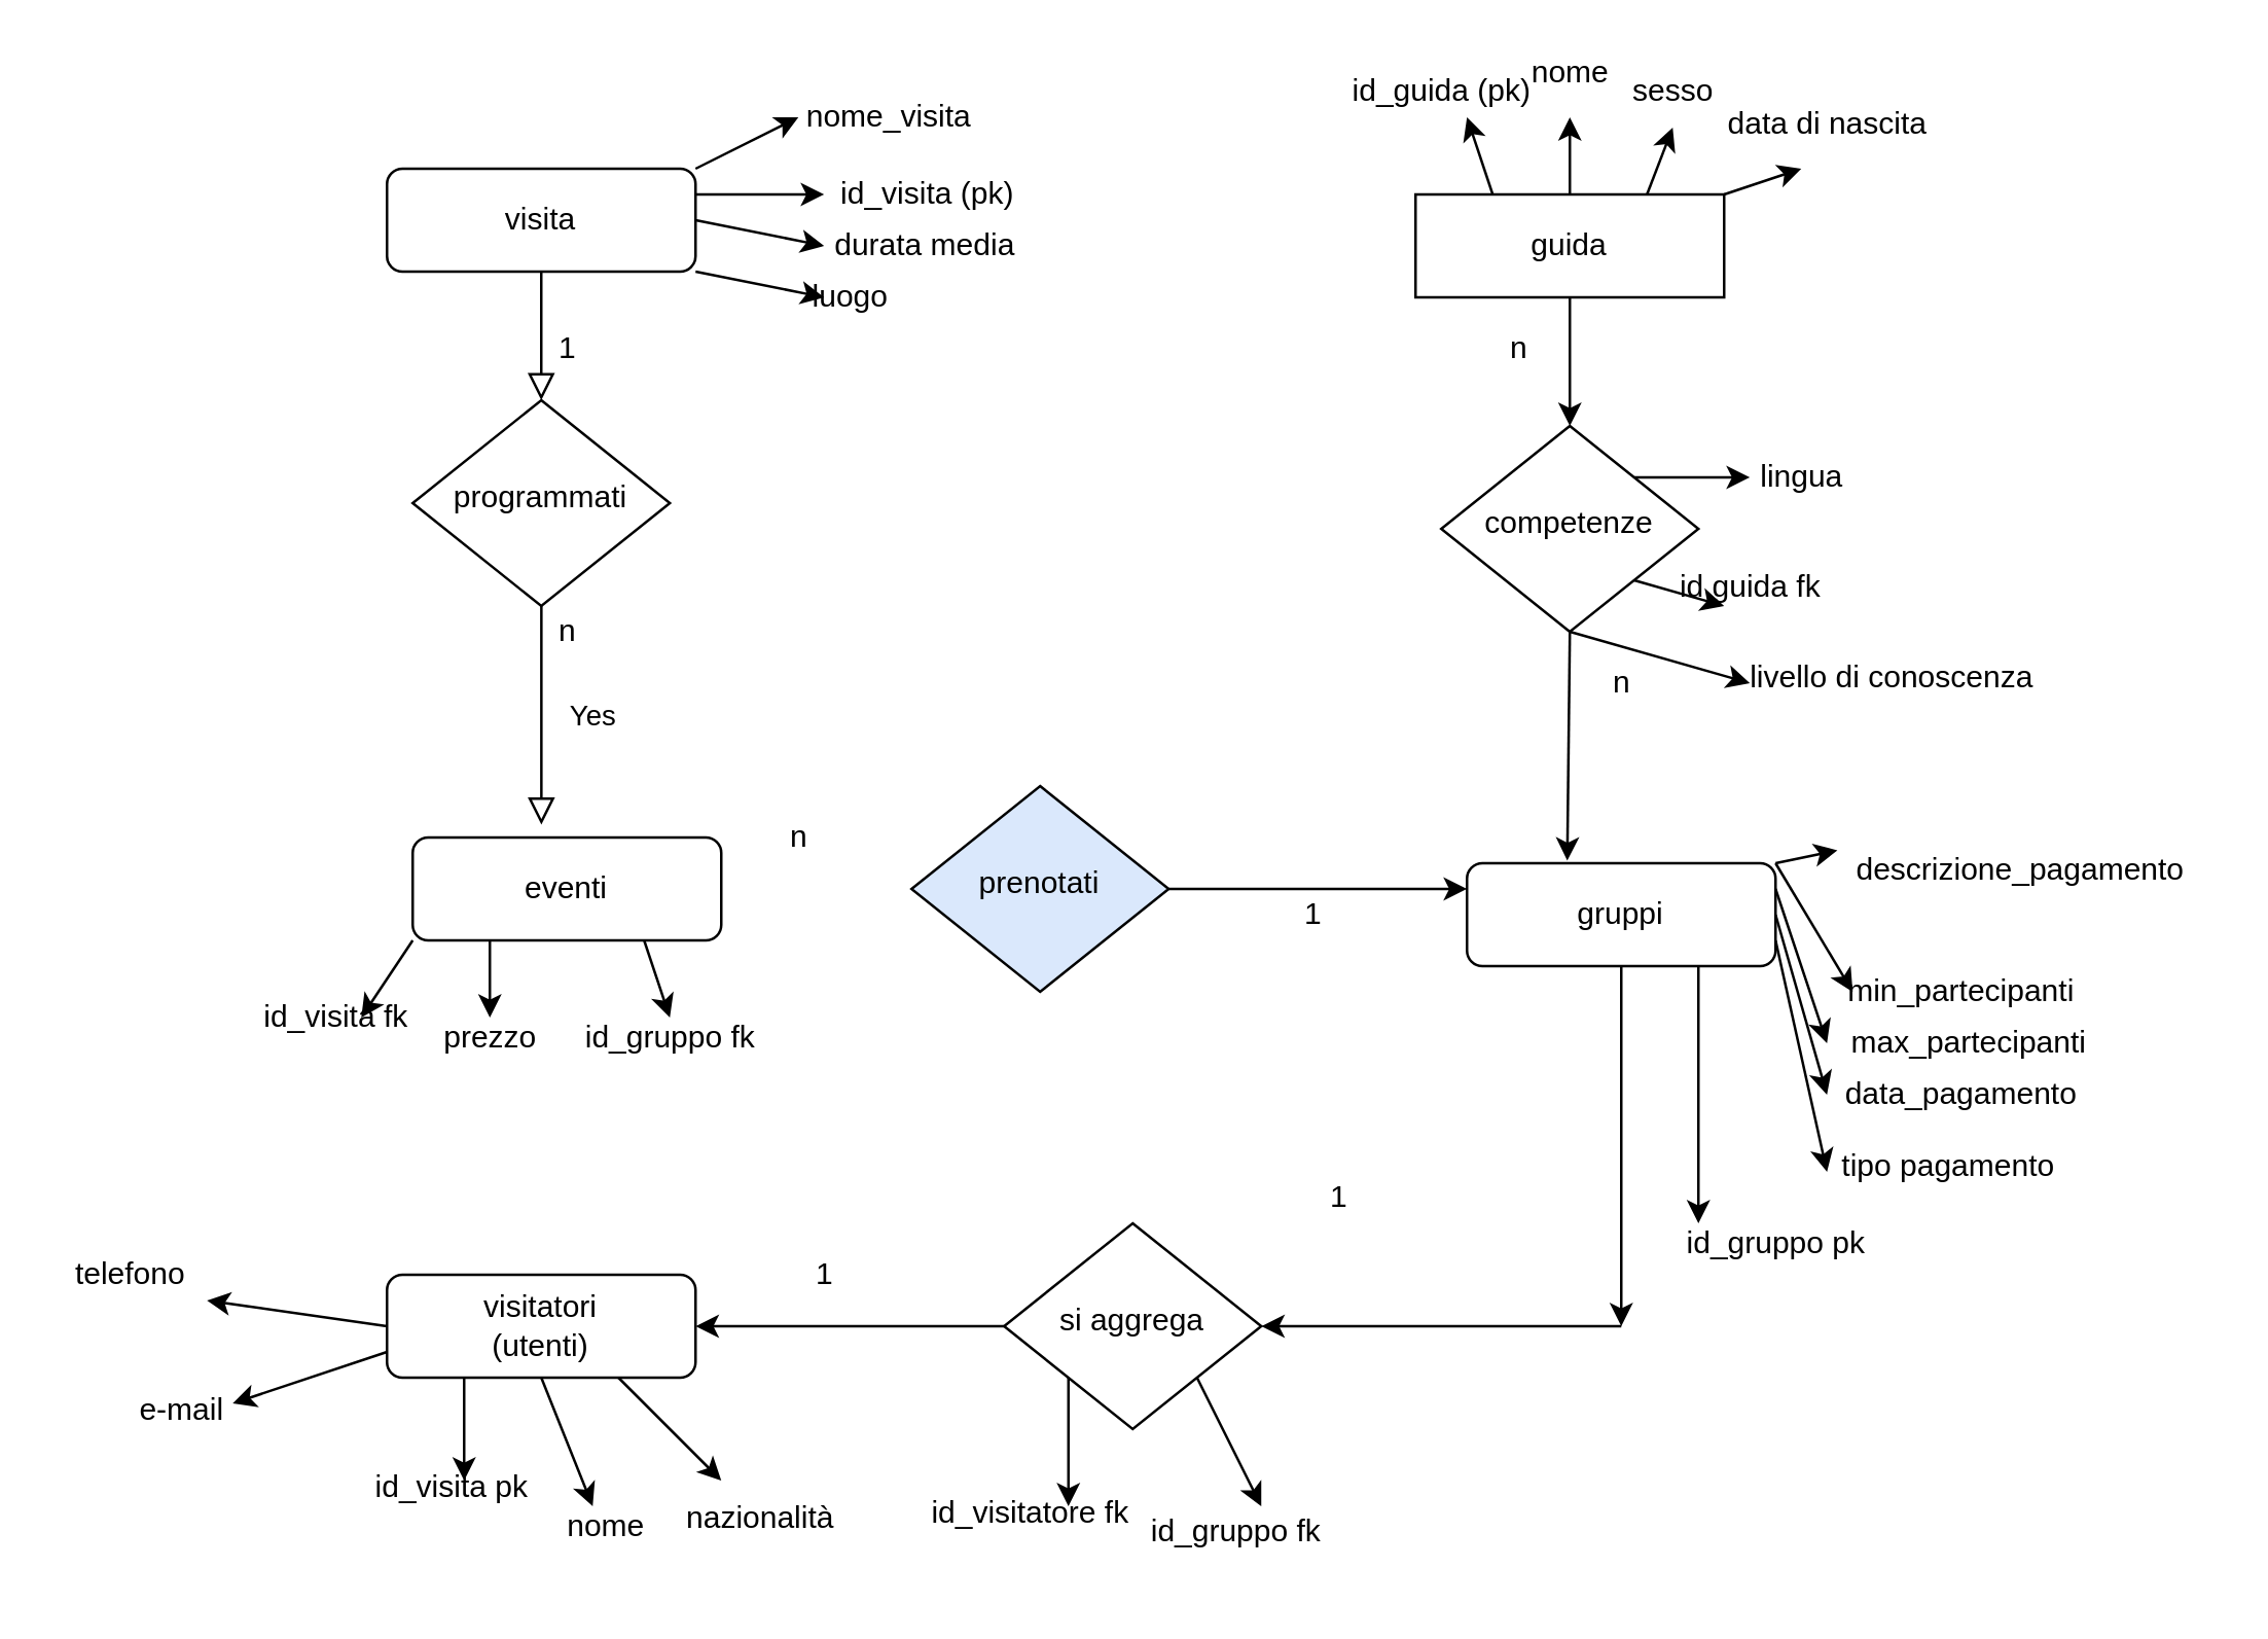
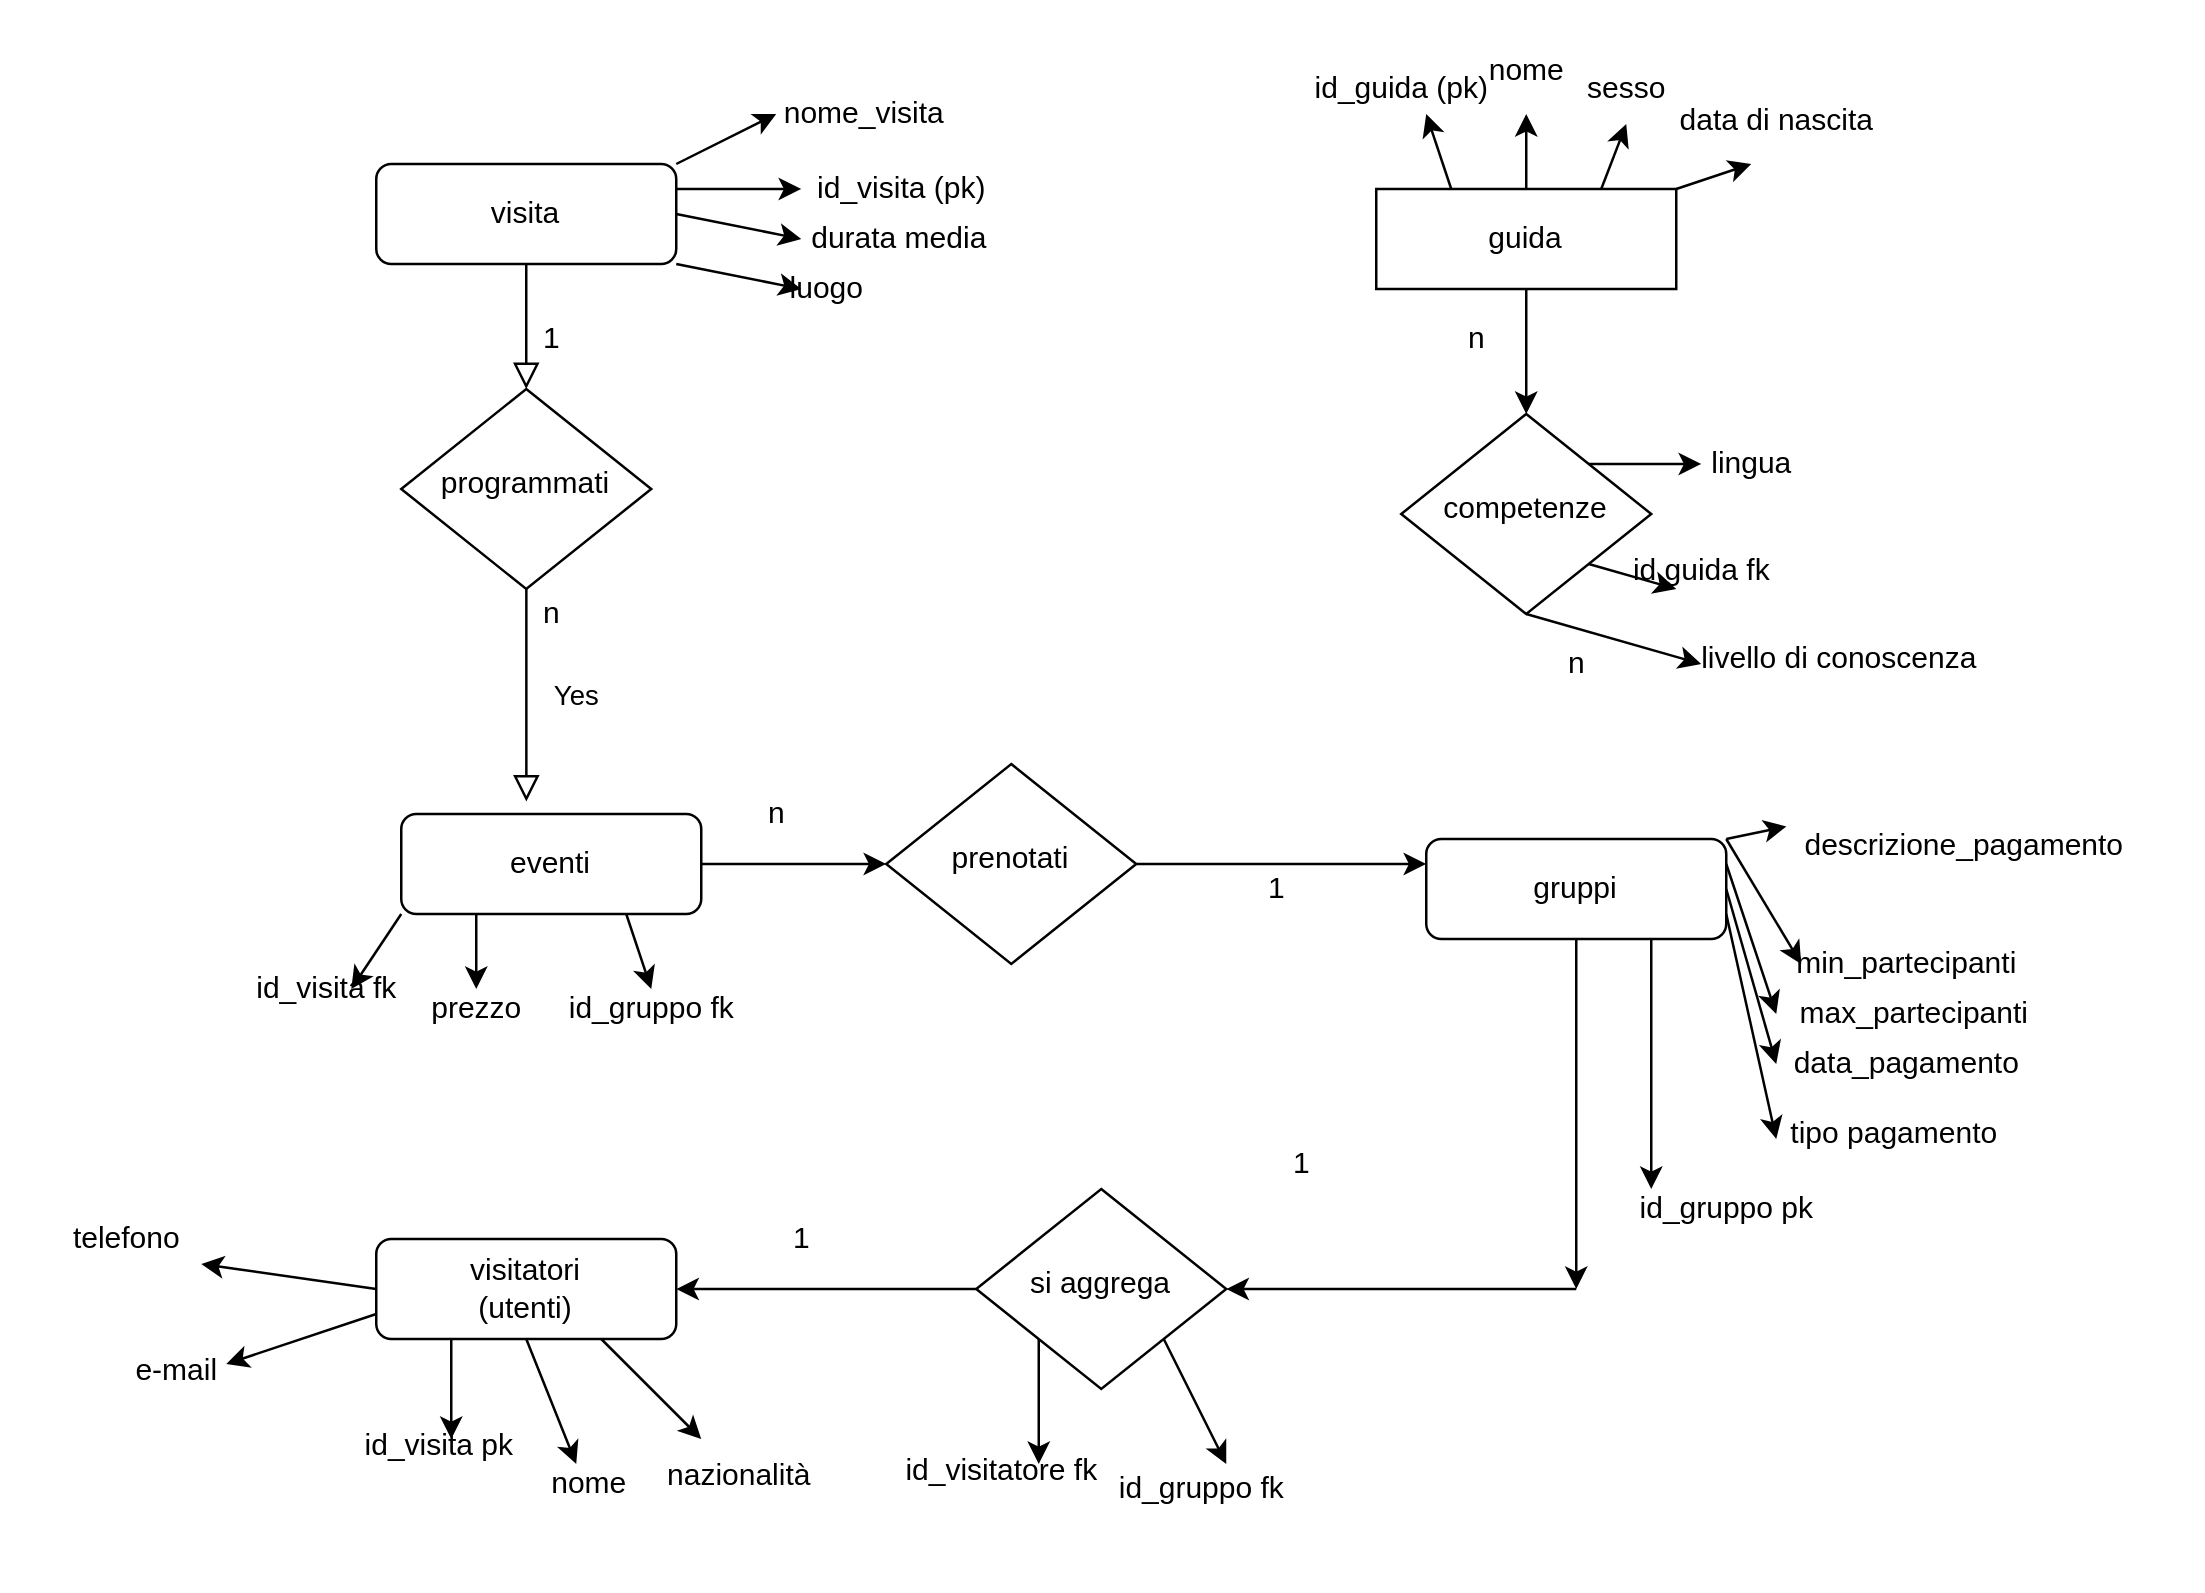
- <mxCell id="22" style="edgeStyle=none;rounded=0;orthogonalLoop=1;jettySize=auto;html=1;exitX=0.5;exitY=1;exitDx=0;exitDy=0;entryX=0.325;entryY=-0.025;entryDx=0;entryDy=0;entryPerimeter=0;" edge="1" parent="1" source="26" target="38"><mxGeometry relative="1" as="geometry" /></mxCell>
+ <mxCell id="39" style="edgeStyle=none;rounded=0;orthogonalLoop=1;jettySize=auto;html=1;exitX=1;exitY=0.5;exitDx=0;exitDy=0;entryX=0;entryY=0.5;entryDx=0;entryDy=0;" edge="1" parent="1" source="43" target="28"><mxGeometry relative="1" as="geometry" /></mxCell>
- <mxCell id="28" value="prenotati" style="rhombus;whiteSpace=wrap;html=1;shadow=0;fontFamily=Helvetica;fontSize=12;align=center;strokeWidth=1;spacing=6;spacingTop=-4;fillColor=#dae8fc;" vertex="1" parent="1"><mxGeometry x="354" y="305" width="100" height="80" as="geometry" /></mxCell>
+ <mxCell id="28" value="prenotati" style="rhombus;whiteSpace=wrap;html=1;shadow=0;fontFamily=Helvetica;fontSize=12;align=center;strokeWidth=1;spacing=6;spacingTop=-4;" vertex="1" parent="1"><mxGeometry x="354" y="305" width="100" height="80" as="geometry" /></mxCell>
